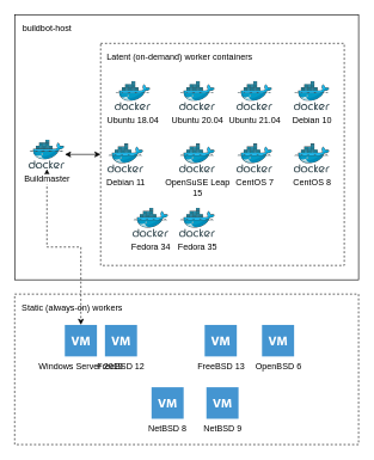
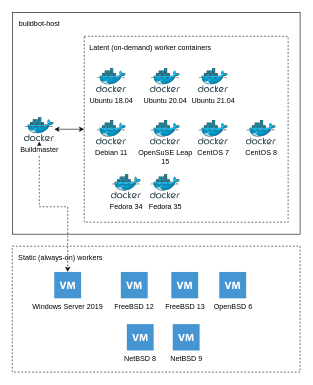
- <mxCell id="7" value="Debian 10" style="aspect=fixed;html=1;points=[];align=center;image;fontSize=12;image=img/lib/mscae/Docker.svg;fillColor=none;" vertex="1" parent="1"><mxGeometry x="410" y="113" width="50" height="41" as="geometry" /></mxCell>
- <mxCell id="8" value="Debian 11" style="aspect=fixed;html=1;points=[];align=center;image;fontSize=12;image=img/lib/mscae/Docker.svg;fillColor=none;" vertex="1" parent="1"><mxGeometry x="150" y="200" width="50" height="41" as="geometry" /></mxCell>
+ <mxCell id="8" value="Debian 11" style="aspect=fixed;html=1;points=[];align=center;image;fontSize=12;image=img/lib/mscae/Docker.svg;fillColor=none;" vertex="1" parent="1"><mxGeometry x="160" y="200" width="50" height="41" as="geometry" /></mxCell>
- <mxCell id="23" value="FreeBSD 12" style="shadow=0;dashed=0;html=1;strokeColor=none;fillColor=#4495D1;labelPosition=center;verticalLabelPosition=bottom;verticalAlign=top;align=center;outlineConnect=0;shape=mxgraph.veeam.2d.virtual_machine;" vertex="1" parent="1"><mxGeometry x="146" y="453" width="44.8" height="44" as="geometry" /></mxCell>
+ <mxCell id="23" value="FreeBSD 12" style="shadow=0;dashed=0;html=1;strokeColor=none;fillColor=#4495D1;labelPosition=center;verticalLabelPosition=bottom;verticalAlign=top;align=center;outlineConnect=0;shape=mxgraph.veeam.2d.virtual_machine;" vertex="1" parent="1"><mxGeometry x="201" y="453" width="44.8" height="44" as="geometry" /></mxCell>
